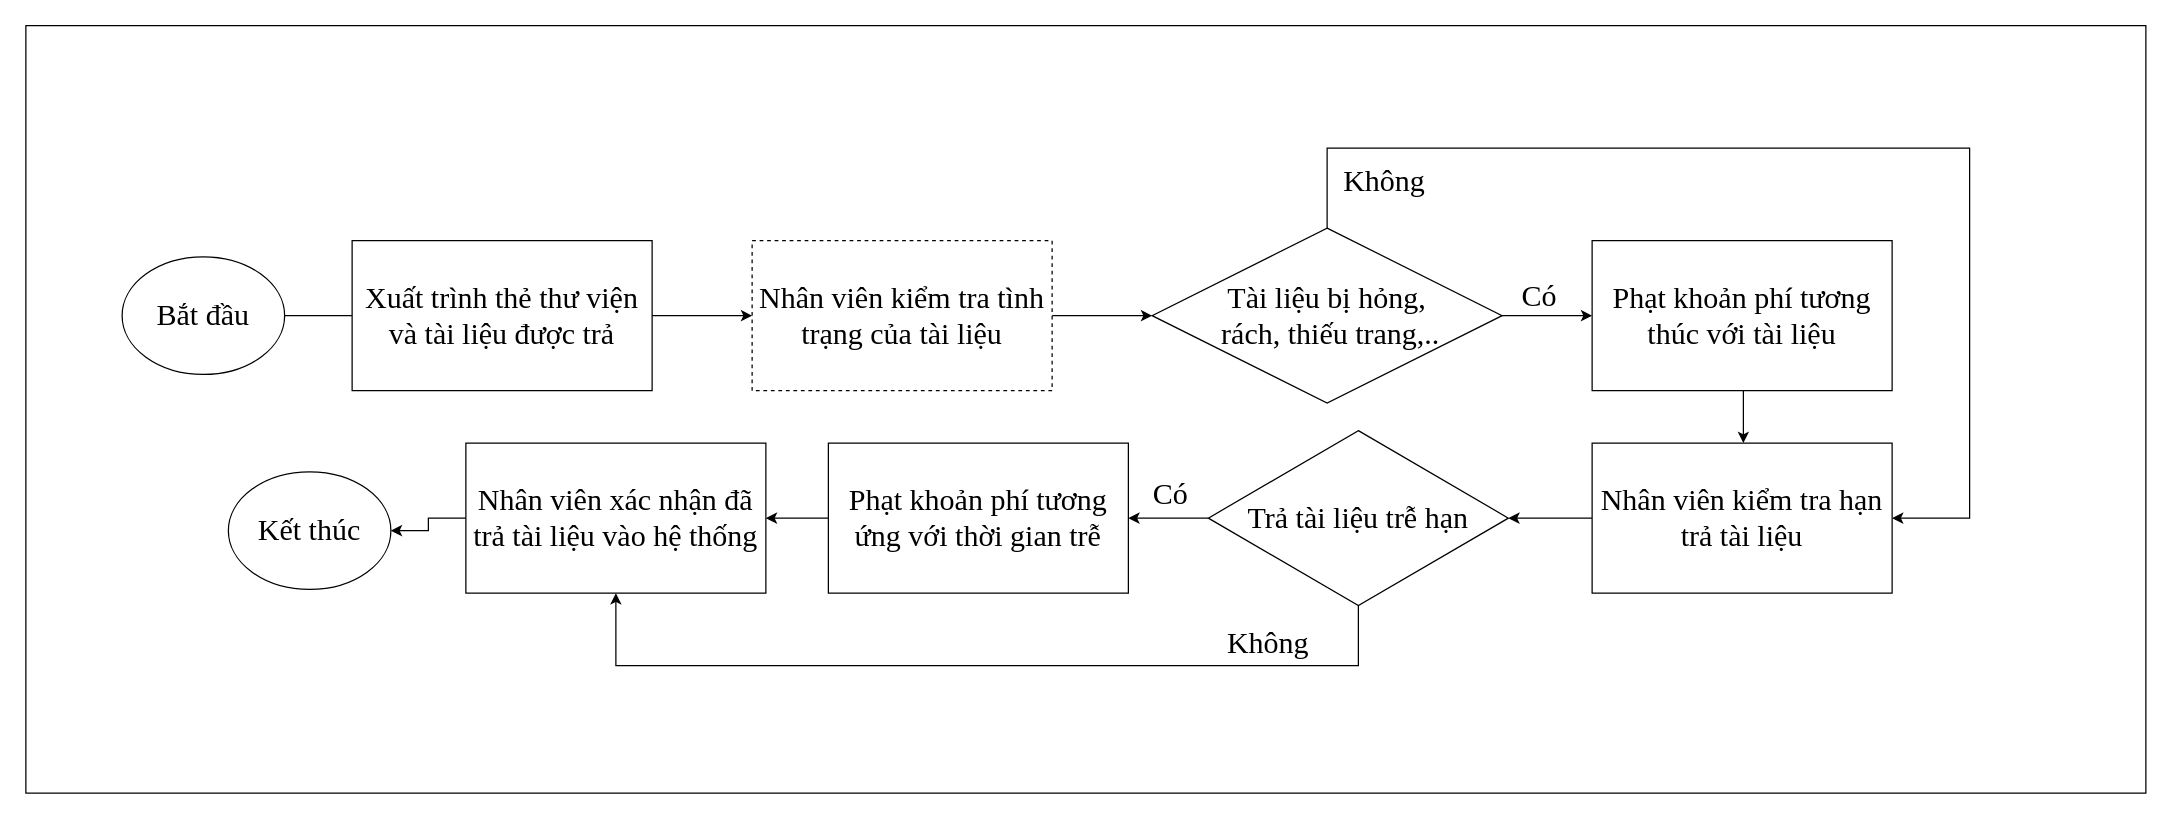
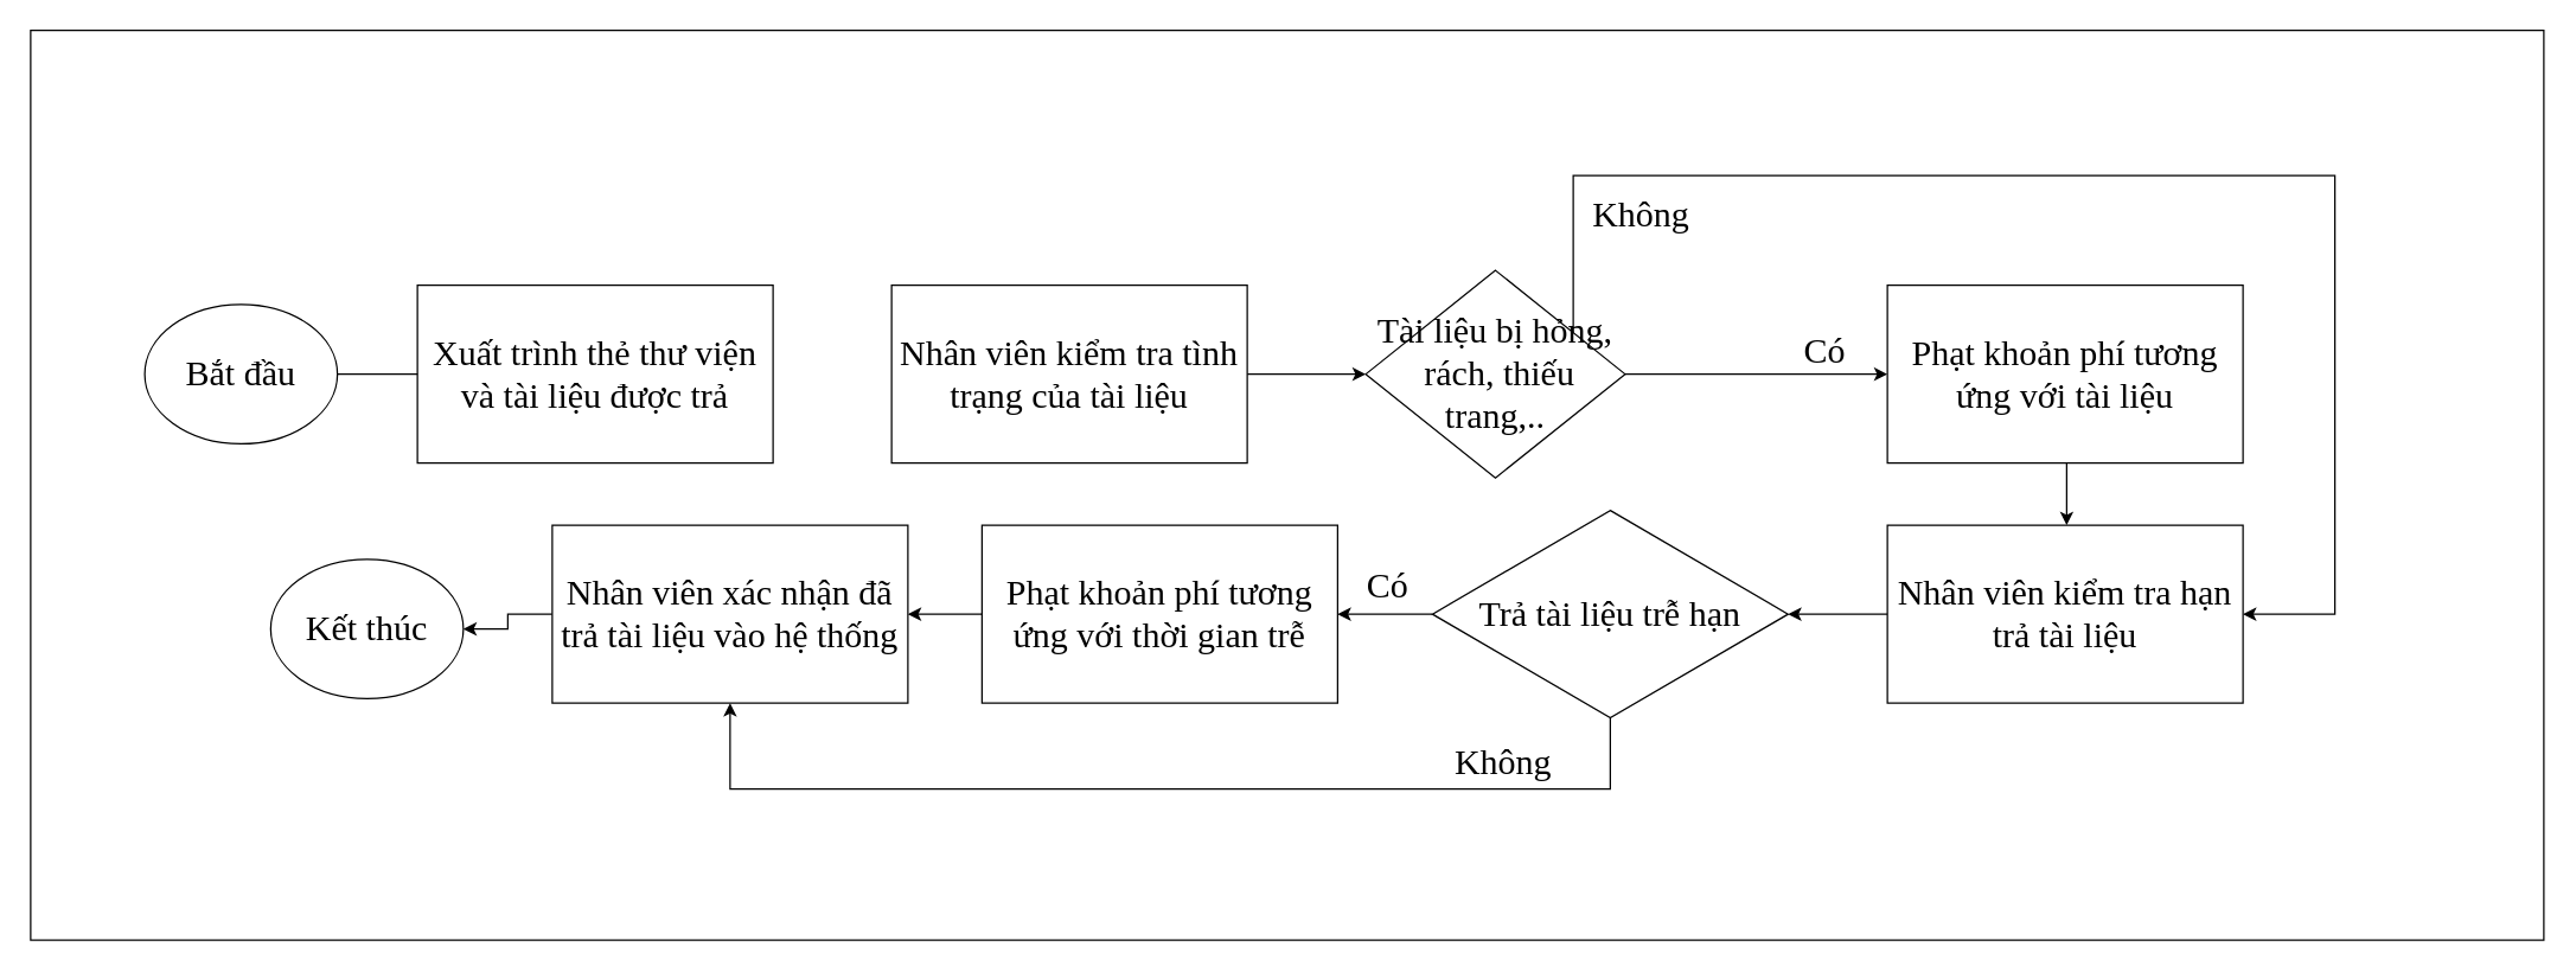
- <mxCell id="3" value="" style="edgeStyle=orthogonalEdgeStyle;rounded=0;orthogonalLoop=1;jettySize=auto;html=1;" edge="1" parent="1" source="4" target="6"><mxGeometry relative="1" as="geometry" /></mxCell>
- <mxCell id="6" value="&lt;font style=&quot;font-size: 24px;&quot; face=&quot;Times New Roman&quot;&gt;Nhân viên kiểm tra tình trạng của tài liệu&lt;/font&gt;" style="whiteSpace=wrap;html=1;rounded=0;dashed=1;" vertex="1" parent="1"><mxGeometry x="601" y="192" width="240" height="120" as="geometry" /></mxCell>
+ <mxCell id="6" value="&lt;font style=&quot;font-size: 24px;&quot; face=&quot;Times New Roman&quot;&gt;Nhân viên kiểm tra tình trạng của tài liệu&lt;/font&gt;" style="whiteSpace=wrap;html=1;rounded=0;" vertex="1" parent="1"><mxGeometry x="601" y="192" width="240" height="120" as="geometry" /></mxCell>
- <mxCell id="9" value="&lt;font face=&quot;Times New Roman&quot;&gt;&lt;span style=&quot;font-size: 24px;&quot;&gt;Tài liệu bị hỏng, &lt;br&gt;&amp;nbsp;rách, thiếu trang,..&lt;/span&gt;&lt;/font&gt;" style="rhombus;whiteSpace=wrap;html=1;" vertex="1" parent="1"><mxGeometry x="921" y="182" width="280" height="140" as="geometry" /></mxCell>
+ <mxCell id="9" value="&lt;font face=&quot;Times New Roman&quot;&gt;&lt;span style=&quot;font-size: 24px;&quot;&gt;Tài liệu bị hỏng, &lt;br&gt;&amp;nbsp;rách, thiếu trang,..&lt;/span&gt;&lt;/font&gt;" style="rhombus;whiteSpace=wrap;html=1;" vertex="1" parent="1"><mxGeometry x="921" y="182" width="175" height="140" as="geometry" /></mxCell>
- <mxCell id="11" value="&lt;font face=&quot;Times New Roman&quot;&gt;&lt;span style=&quot;font-size: 24px;&quot;&gt;Phạt khoản phí tương thúc với tài liệu&lt;/span&gt;&lt;/font&gt;" style="rounded=0;whiteSpace=wrap;html=1;" vertex="1" parent="1"><mxGeometry x="1273" y="192" width="240" height="120" as="geometry" /></mxCell>
+ <mxCell id="11" value="&lt;font face=&quot;Times New Roman&quot;&gt;&lt;span style=&quot;font-size: 24px;&quot;&gt;Phạt khoản phí tương ứng với tài liệu&lt;/span&gt;&lt;/font&gt;" style="rounded=0;whiteSpace=wrap;html=1;" vertex="1" parent="1"><mxGeometry x="1273" y="192" width="240" height="120" as="geometry" /></mxCell>
